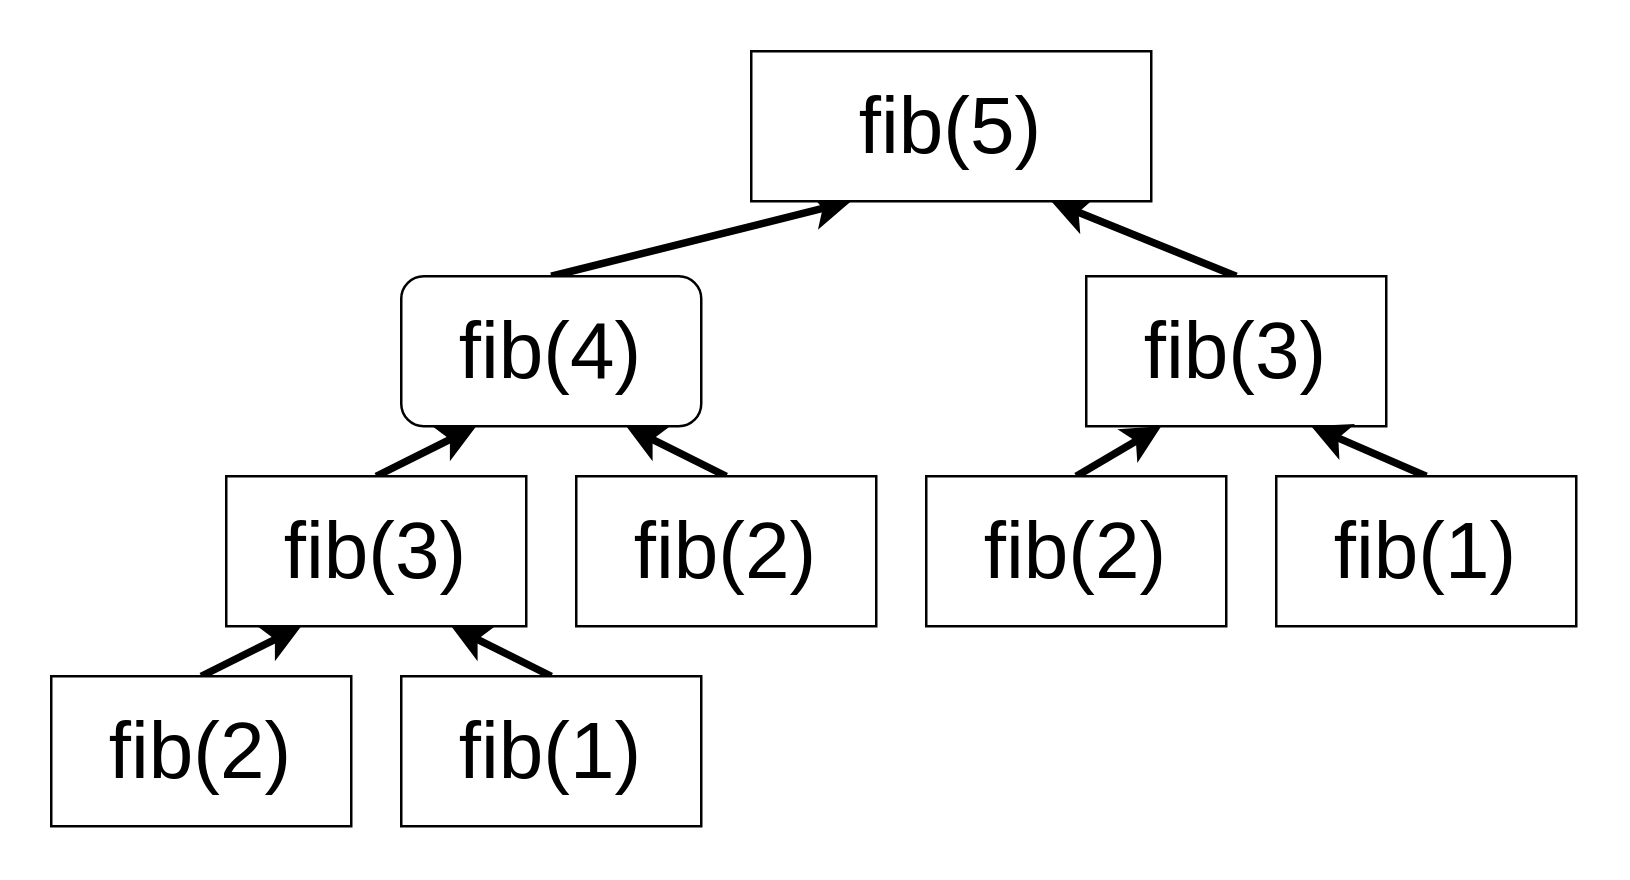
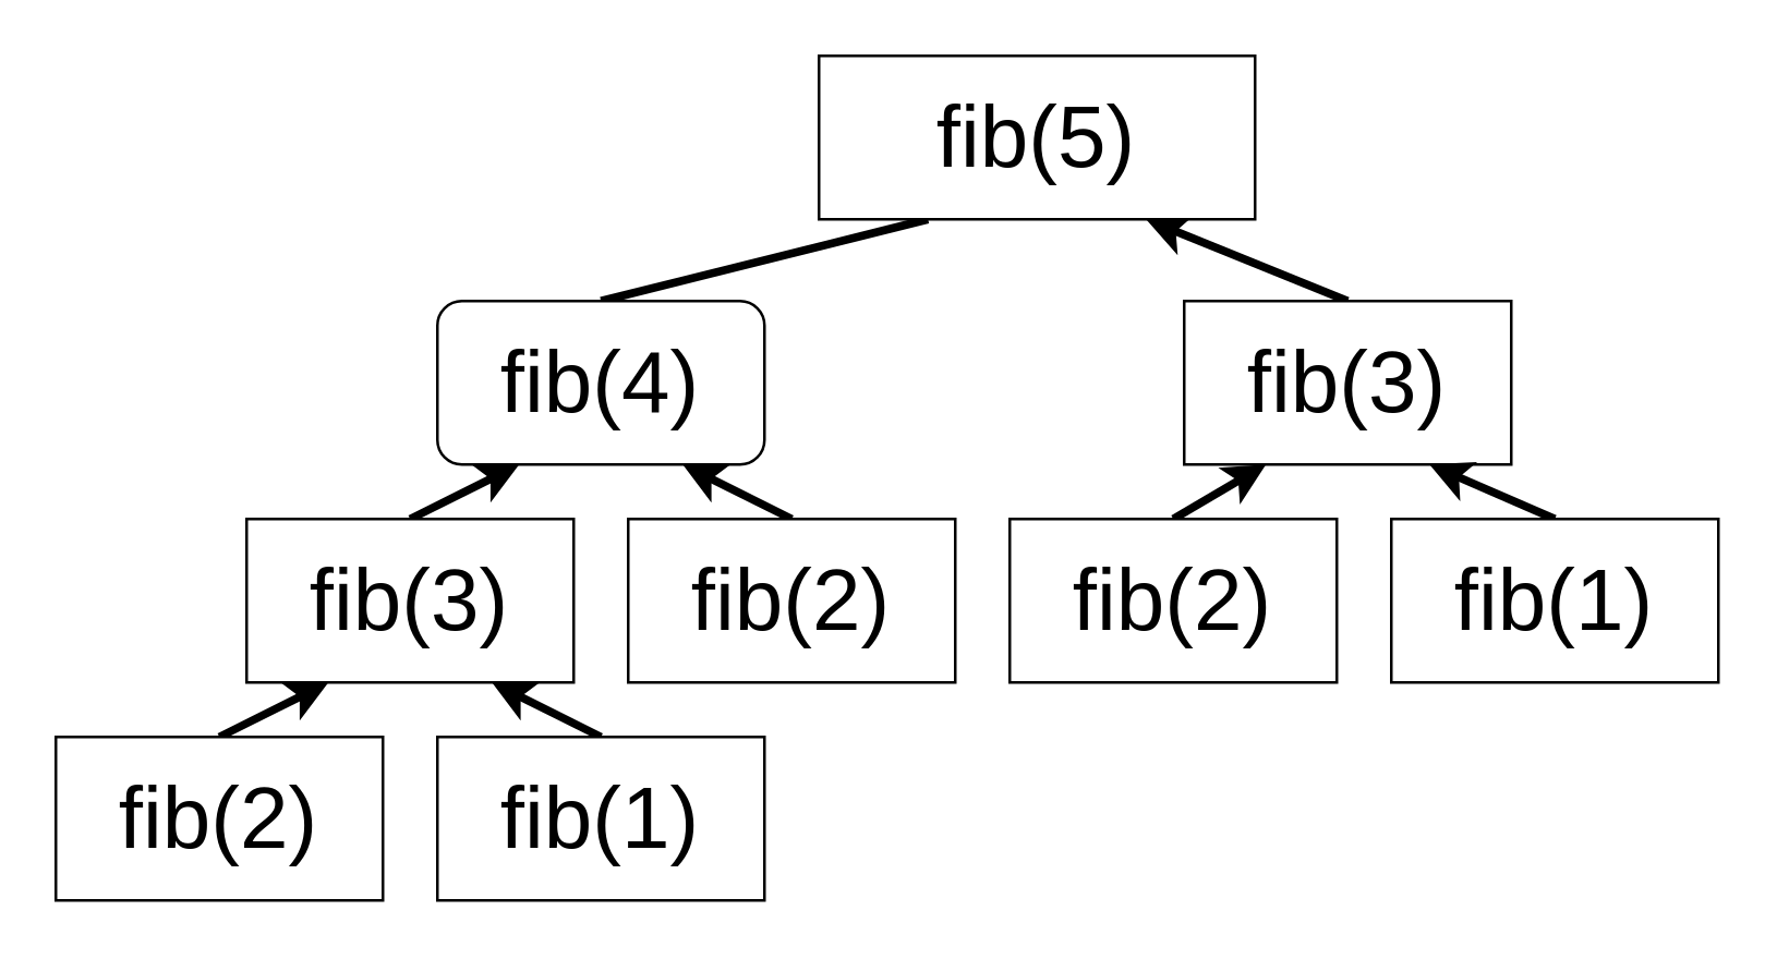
- <mxCell id="2" style="rounded=0;orthogonalLoop=1;jettySize=auto;html=1;exitX=0.5;exitY=0;exitDx=0;exitDy=0;entryX=0.25;entryY=1;entryDx=0;entryDy=0;strokeWidth=3;" edge="1" parent="1" source="3" target="13"><mxGeometry relative="1" as="geometry"><Array as="points" /></mxGeometry></mxCell>
+ <mxCell id="2" style="rounded=0;orthogonalLoop=1;jettySize=auto;html=1;exitX=0.5;exitY=0;exitDx=0;exitDy=0;entryX=0.25;entryY=1;entryDx=0;entryDy=0;strokeWidth=3;endArrow=none;" edge="1" parent="1" source="3" target="13"><mxGeometry relative="1" as="geometry"><Array as="points" /></mxGeometry></mxCell>
